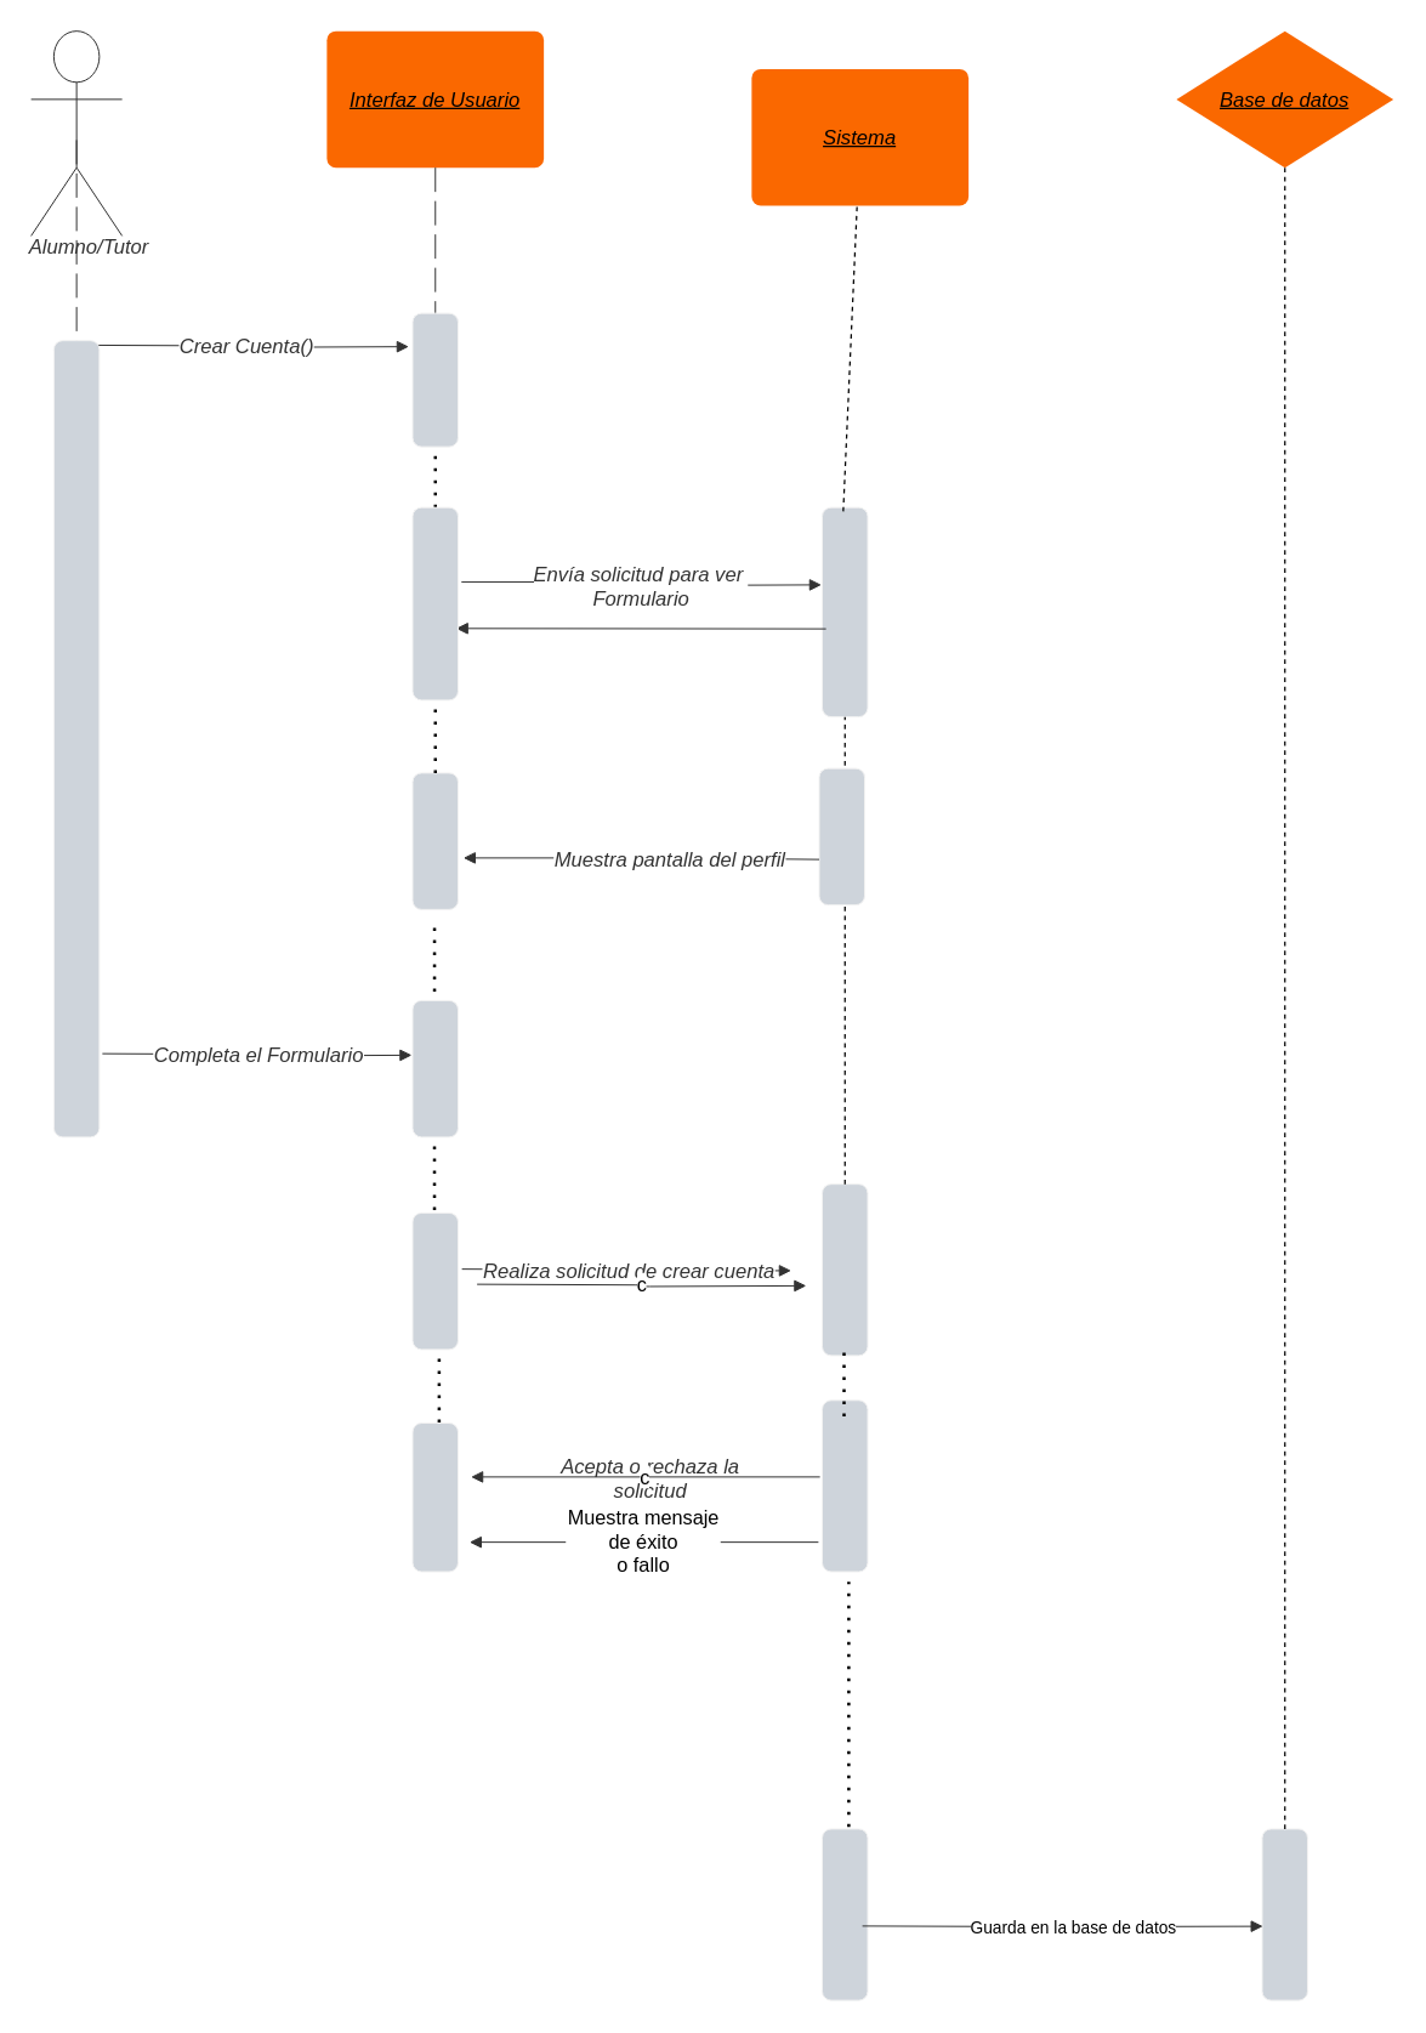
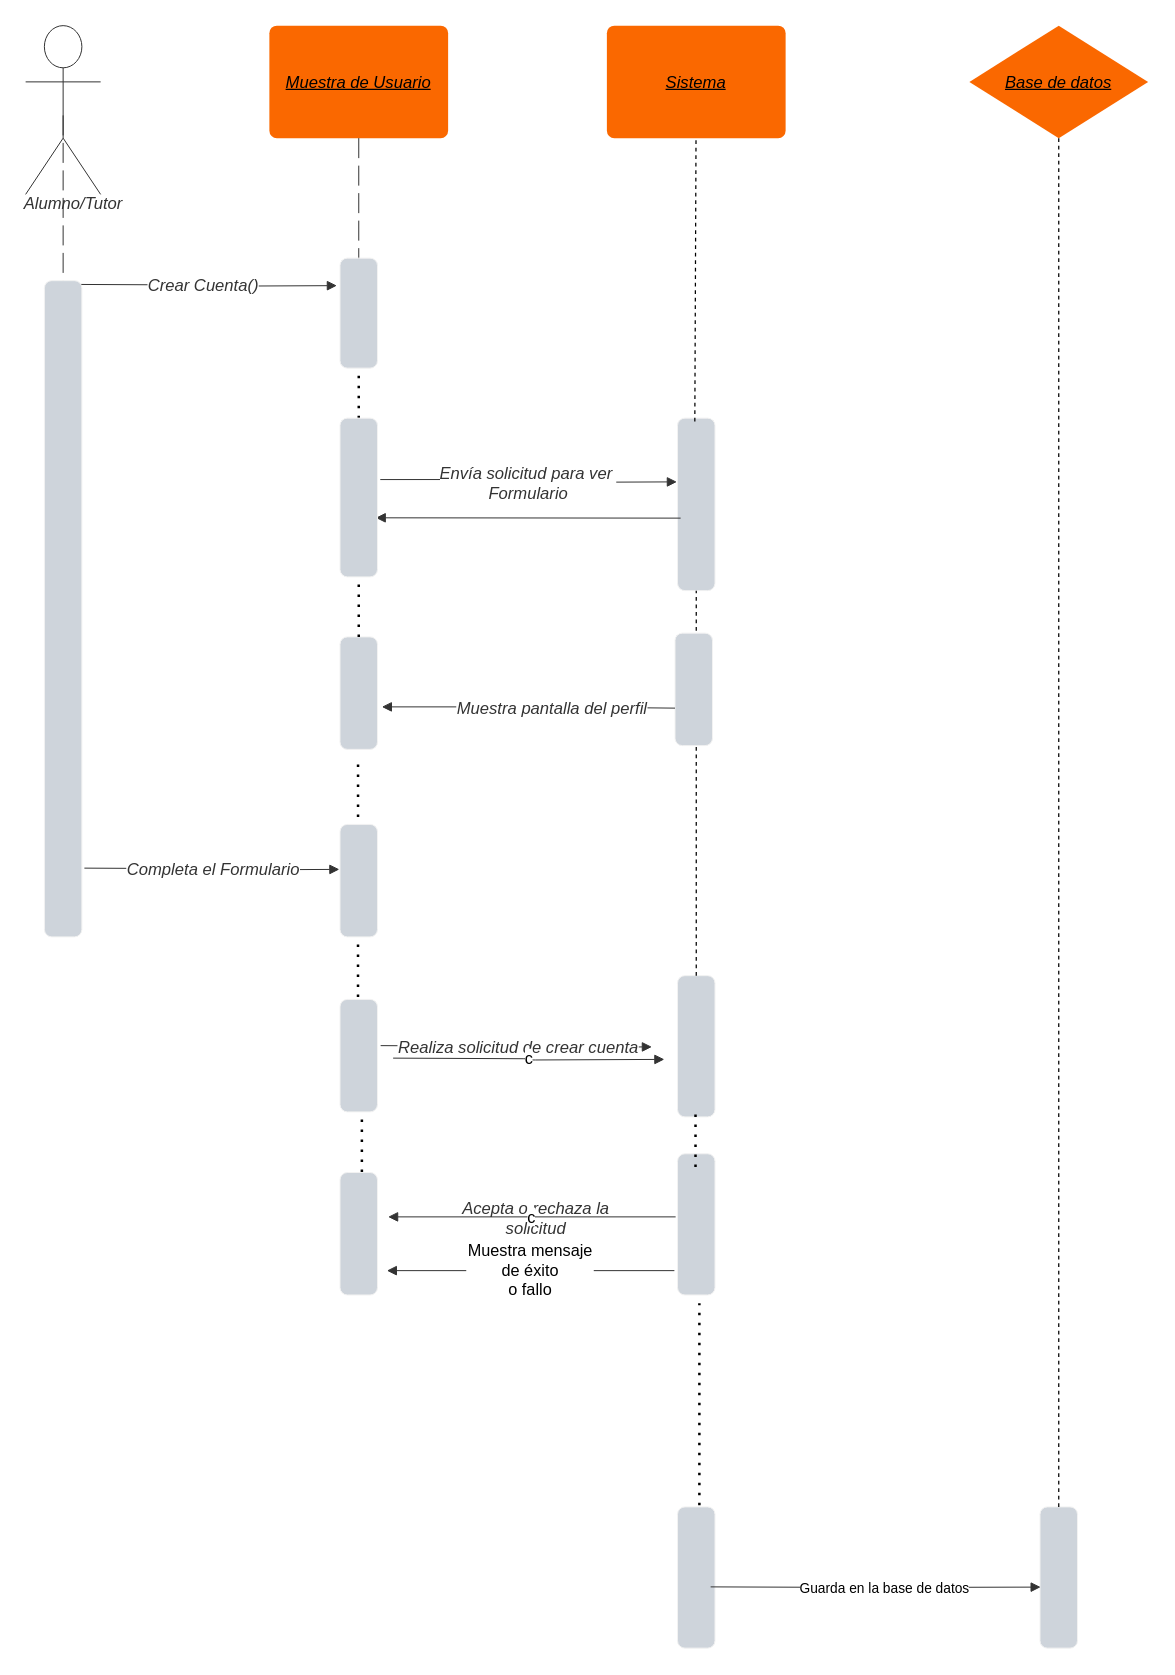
- <mxCell id="2" value="Interfaz de Usuario" style="html=1;overflow=block;blockSpacing=1;whiteSpace=wrap;fontSize=13.3;fontColor=#000000;fontStyle=6;align=center;spacing=0;strokeOpacity=0;fillOpacity=100;rounded=1;absoluteArcSize=1;arcSize=12;fillColor=#fa6800;strokeWidth=0.8;strokeColor=#C73500;" parent="1" vertex="1"><mxGeometry x="215" y="20" width="143" height="90" as="geometry" /></mxCell>
+ <mxCell id="2" value="Muestra de Usuario" style="html=1;overflow=block;blockSpacing=1;whiteSpace=wrap;fontSize=13.3;fontColor=#000000;fontStyle=6;align=center;spacing=0;strokeOpacity=0;fillOpacity=100;rounded=1;absoluteArcSize=1;arcSize=12;fillColor=#fa6800;strokeWidth=0.8;strokeColor=#C73500;" parent="1" vertex="1"><mxGeometry x="215" y="20" width="143" height="90" as="geometry" /></mxCell>
- <mxCell id="3" value="Sistema" style="html=1;overflow=block;blockSpacing=1;whiteSpace=wrap;fontSize=13.3;fontColor=#000000;fontStyle=6;align=center;spacing=0;strokeOpacity=0;fillOpacity=100;rounded=1;absoluteArcSize=1;arcSize=12;fillColor=#fa6800;strokeWidth=0.8;strokeColor=#C73500;" parent="1" vertex="1"><mxGeometry x="495" y="45" width="143" height="90" as="geometry" /></mxCell>
+ <mxCell id="3" value="Sistema" style="html=1;overflow=block;blockSpacing=1;whiteSpace=wrap;fontSize=13.3;fontColor=#000000;fontStyle=6;align=center;spacing=0;strokeOpacity=0;fillOpacity=100;rounded=1;absoluteArcSize=1;arcSize=12;fillColor=#fa6800;strokeWidth=0.8;strokeColor=#C73500;" parent="1" vertex="1"><mxGeometry x="485" y="20" width="143" height="90" as="geometry" /></mxCell>
